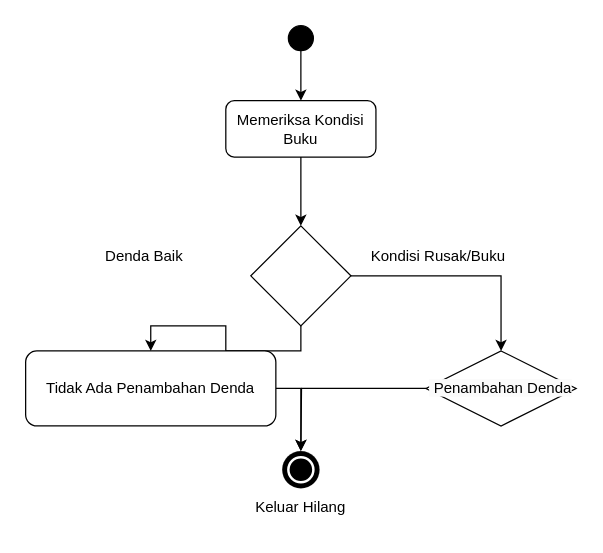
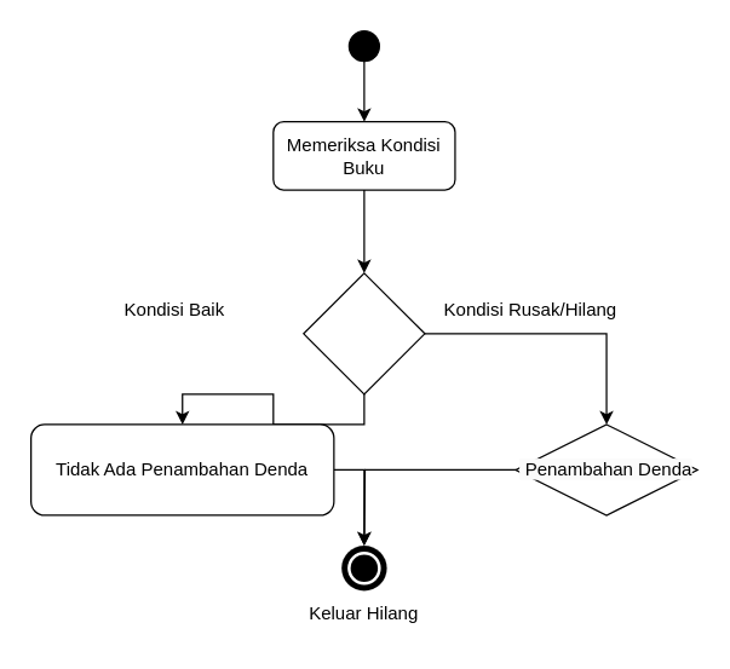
- <mxCell id="13" value="Denda Baik" style="text;html=1;align=center;verticalAlign=middle;whiteSpace=wrap;rounded=0;" vertex="1" parent="1"><mxGeometry x="80" y="190" width="70" height="30" as="geometry" /></mxCell>
+ <mxCell id="13" value="Kondisi Baik" style="text;html=1;align=center;verticalAlign=middle;whiteSpace=wrap;rounded=0;" vertex="1" parent="1"><mxGeometry x="80" y="190" width="70" height="30" as="geometry" /></mxCell>
- <mxCell id="14" value="Kondisi Rusak/Buku" style="text;html=1;align=center;verticalAlign=middle;whiteSpace=wrap;rounded=0;" vertex="1" parent="1"><mxGeometry x="290" y="190" width="120" height="30" as="geometry" /></mxCell>
+ <mxCell id="14" value="Kondisi Rusak/Hilang" style="text;html=1;align=center;verticalAlign=middle;whiteSpace=wrap;rounded=0;" vertex="1" parent="1"><mxGeometry x="290" y="190" width="120" height="30" as="geometry" /></mxCell>
